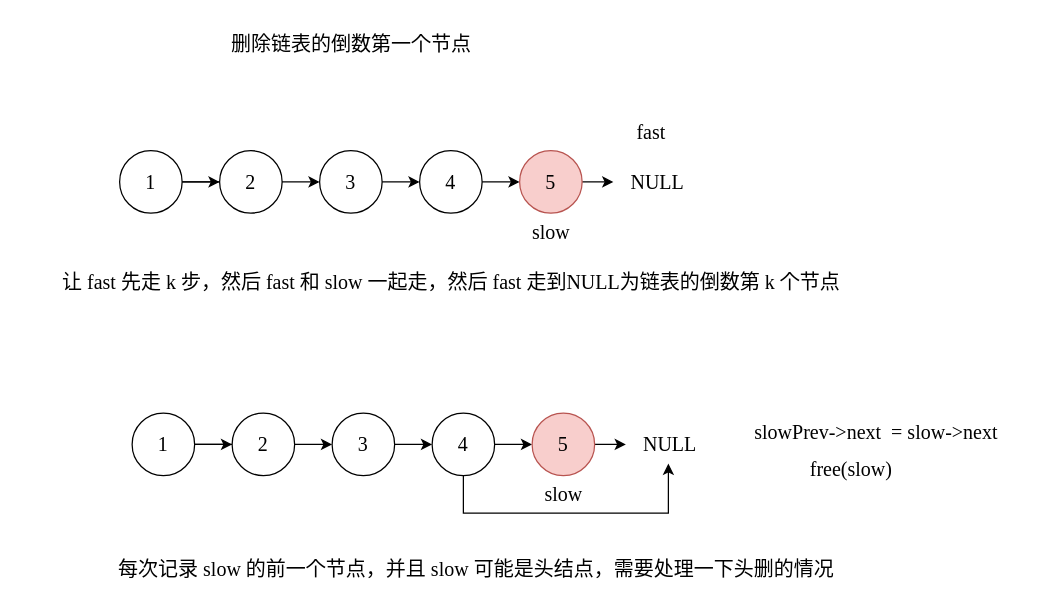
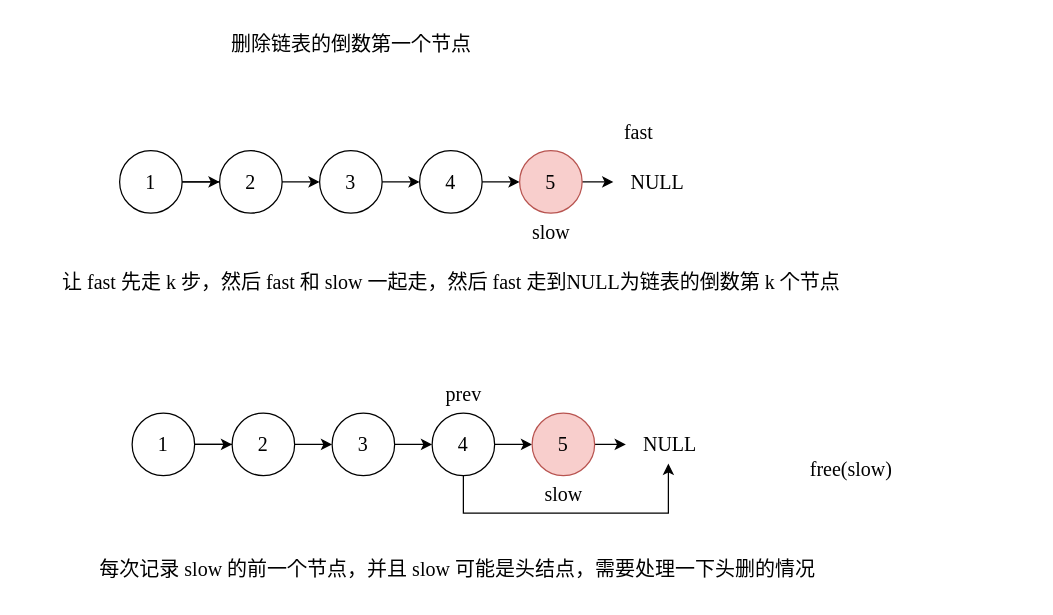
- <mxCell id="13" value="fast" style="text;html=1;align=center;verticalAlign=middle;resizable=0;points=[];autosize=1;strokeColor=none;fillColor=none;fontSize=16;fontFamily=Comic Sans MS;" vertex="1" parent="1"><mxGeometry x="490" y="90" width="60" height="30" as="geometry" /></mxCell>
+ <mxCell id="13" value="fast" style="text;html=1;align=center;verticalAlign=middle;resizable=0;points=[];autosize=1;strokeColor=none;fillColor=none;fontSize=16;fontFamily=Comic Sans MS;" vertex="1" parent="1"><mxGeometry x="480" y="90" width="60" height="30" as="geometry" /></mxCell>
+ <mxCell id="30" value="prev" style="text;html=1;align=center;verticalAlign=middle;resizable=0;points=[];autosize=1;strokeColor=none;fillColor=none;fontSize=16;fontFamily=Comic Sans MS;" vertex="1" parent="1"><mxGeometry x="340" y="300" width="60" height="30" as="geometry" /></mxCell>
- <mxCell id="31" value="slowPrev-&amp;gt;next&amp;nbsp; = slow-&amp;gt;next" style="text;html=1;align=center;verticalAlign=middle;resizable=0;points=[];autosize=1;strokeColor=none;fillColor=none;fontSize=16;fontFamily=Comic Sans MS;" vertex="1" parent="1"><mxGeometry x="580" y="330" width="240" height="30" as="geometry" /></mxCell>
- <mxCell id="33" value="每次记录 slow 的前一个节点，并且 slow 可能是头结点，需要处理一下头删的情况" style="text;html=1;align=center;verticalAlign=middle;resizable=0;points=[];autosize=1;strokeColor=none;fillColor=none;fontSize=16;fontFamily=Comic Sans MS;" vertex="1" parent="1"><mxGeometry x="80" y="440" width="600" height="30" as="geometry" /></mxCell>
+ <mxCell id="33" value="每次记录 slow 的前一个节点，并且 slow 可能是头结点，需要处理一下头删的情况" style="text;html=1;align=center;verticalAlign=middle;resizable=0;points=[];autosize=1;strokeColor=none;fillColor=none;fontSize=16;fontFamily=Comic Sans MS;" vertex="1" parent="1"><mxGeometry x="65" y="440" width="600" height="30" as="geometry" /></mxCell>
